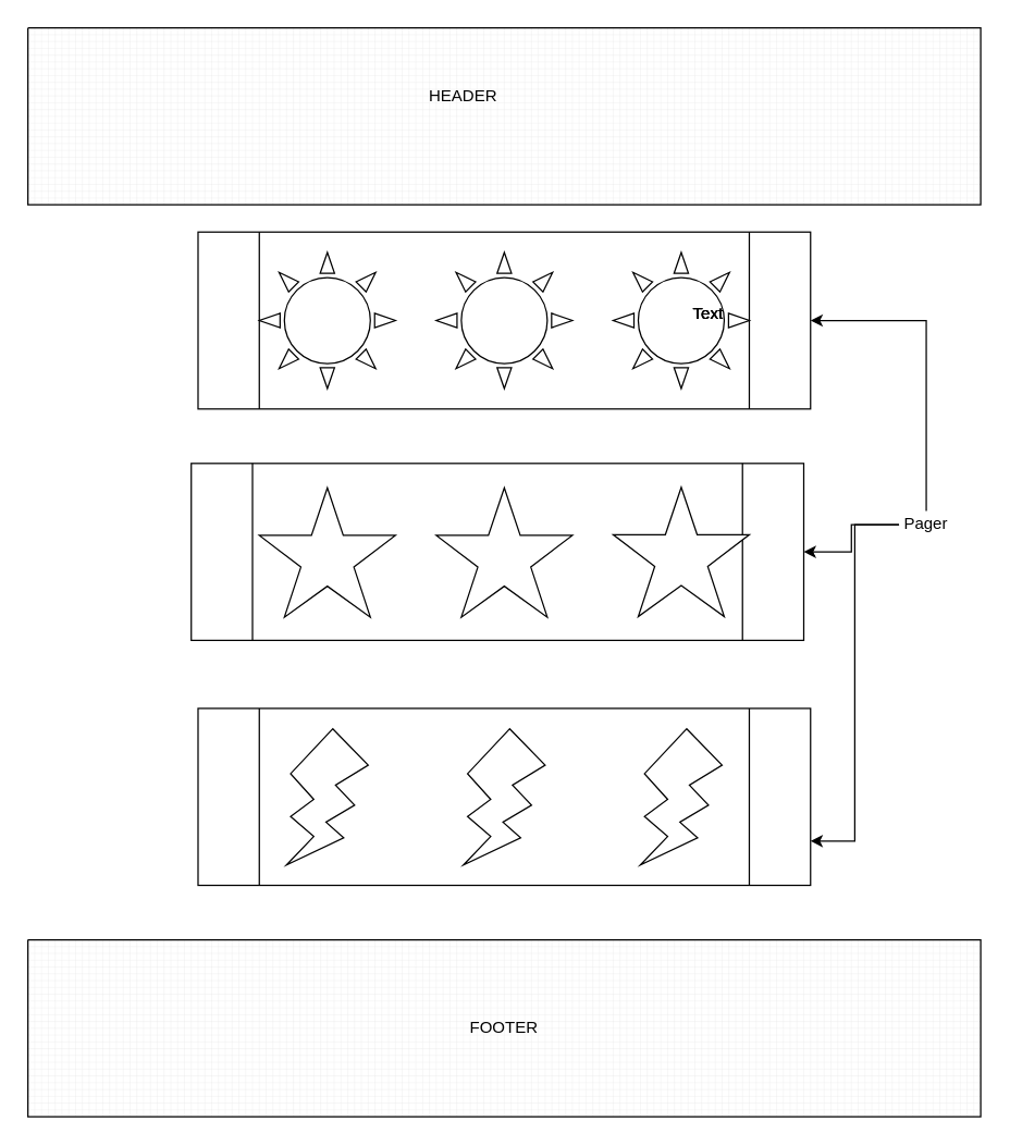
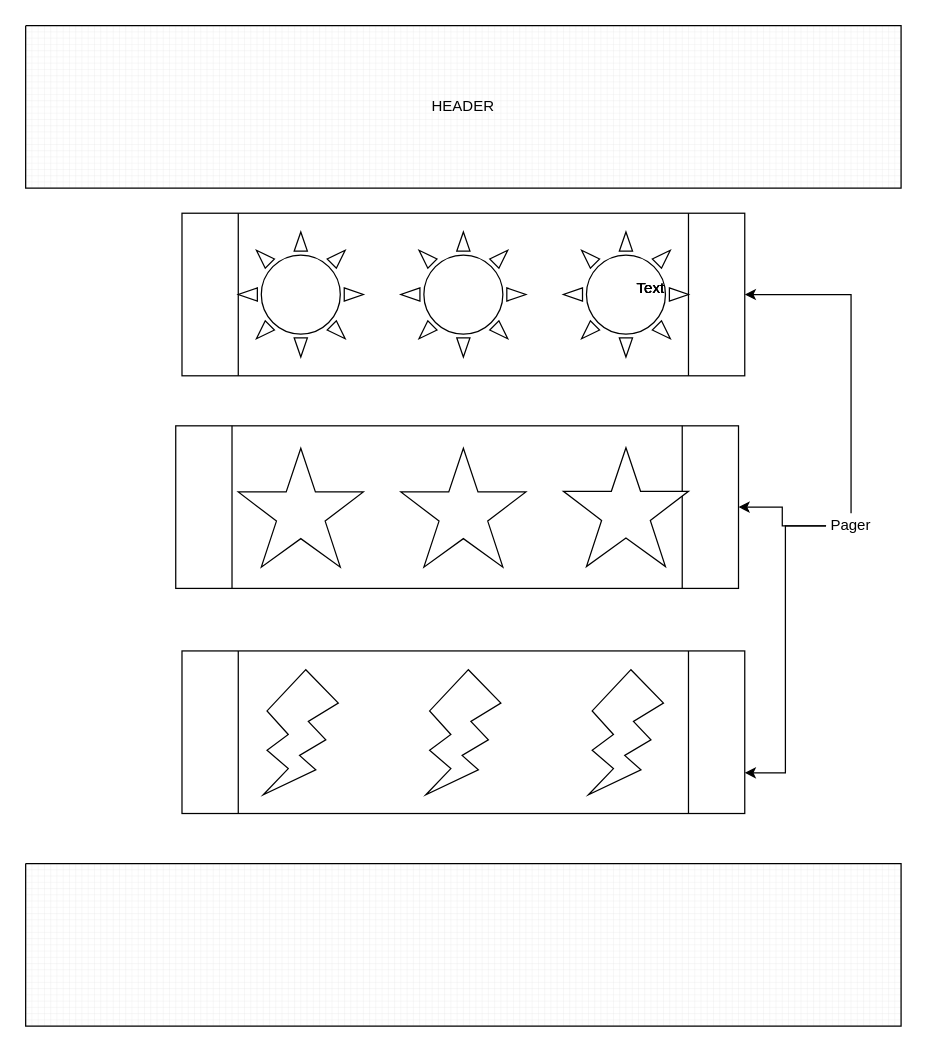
- <mxCell id="23" value="HEADER" style="text;html=1;strokeColor=none;fillColor=none;align=center;verticalAlign=middle;whiteSpace=wrap;rounded=0;" vertex="1" parent="1"><mxGeometry x="320" y="60" width="40" height="20" as="geometry" /></mxCell>
+ <mxCell id="23" value="HEADER" style="text;html=1;strokeColor=none;fillColor=none;align=center;verticalAlign=middle;whiteSpace=wrap;rounded=0;" vertex="1" parent="1"><mxGeometry x="350" y="75" width="40" height="20" as="geometry" /></mxCell>
- <mxCell id="18" value="Pager" style="text;html=1;strokeColor=none;fillColor=none;align=center;verticalAlign=middle;whiteSpace=wrap;rounded=0;" vertex="1" parent="1"><mxGeometry x="660" y="375" width="40" height="20" as="geometry" /></mxCell>
+ <mxCell id="18" value="Pager" style="text;html=1;strokeColor=none;fillColor=none;align=center;verticalAlign=middle;whiteSpace=wrap;rounded=0;" vertex="1" parent="1"><mxGeometry x="660" y="410" width="40" height="20" as="geometry" /></mxCell>
- <mxCell id="25" value="FOOTER" style="text;html=1;strokeColor=none;fillColor=none;align=center;verticalAlign=middle;whiteSpace=wrap;rounded=0;" vertex="1" parent="1"><mxGeometry x="350" y="745" width="40" height="20" as="geometry" /></mxCell>
